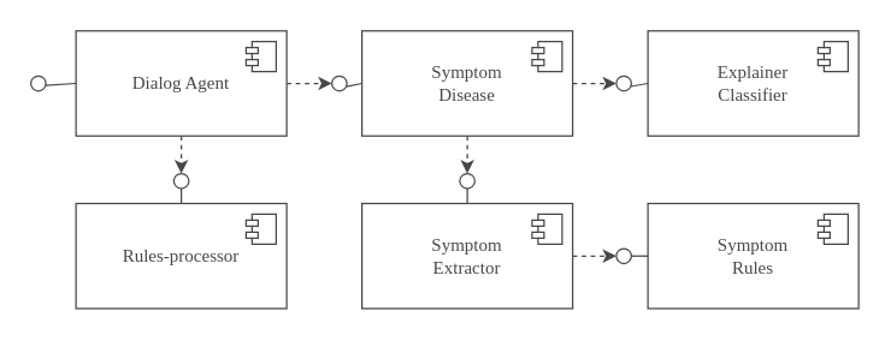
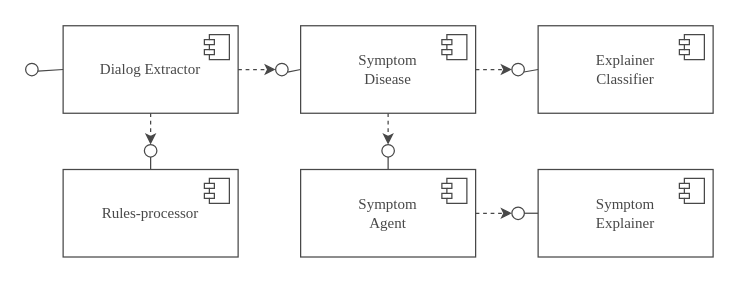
- <mxCell id="3" value="&lt;font color=&quot;#484848&quot; face=&quot;Montserrat Semibold&quot;&gt;Dialog Agent&lt;/font&gt;" style="html=1;dropTarget=0;whiteSpace=wrap;strokeColor=#484848;" vertex="1" parent="1"><mxGeometry x="50" y="20" width="140" height="70" as="geometry" /></mxCell>
+ <mxCell id="3" value="&lt;font color=&quot;#484848&quot; face=&quot;Montserrat Semibold&quot;&gt;Dialog Extractor&lt;/font&gt;" style="html=1;dropTarget=0;whiteSpace=wrap;strokeColor=#484848;" vertex="1" parent="1"><mxGeometry x="50" y="20" width="140" height="70" as="geometry" /></mxCell>
- <mxCell id="7" value="&lt;font style=&quot;&quot; face=&quot;Montserrat Semibold&quot;&gt;&lt;font color=&quot;#484848&quot;&gt;Symptom &lt;br&gt;Extractor&lt;/font&gt;&lt;br&gt;&lt;/font&gt;" style="html=1;dropTarget=0;whiteSpace=wrap;strokeColor=#484848;" vertex="1" parent="1"><mxGeometry x="240" y="135" width="140" height="70" as="geometry" /></mxCell>
+ <mxCell id="7" value="&lt;font style=&quot;&quot; face=&quot;Montserrat Semibold&quot;&gt;&lt;font color=&quot;#484848&quot;&gt;Symptom &lt;br&gt;Agent&lt;/font&gt;&lt;br&gt;&lt;/font&gt;" style="html=1;dropTarget=0;whiteSpace=wrap;strokeColor=#484848;" vertex="1" parent="1"><mxGeometry x="240" y="135" width="140" height="70" as="geometry" /></mxCell>
- <mxCell id="24" value="&lt;font style=&quot;&quot; face=&quot;Montserrat Semibold&quot;&gt;&lt;font color=&quot;#484848&quot;&gt;Symptom&lt;br&gt;Rules&lt;/font&gt;&lt;br&gt;&lt;/font&gt;" style="html=1;dropTarget=0;whiteSpace=wrap;strokeColor=#484848;" vertex="1" parent="1"><mxGeometry x="430" y="135" width="140" height="70" as="geometry" /></mxCell>
+ <mxCell id="24" value="&lt;font style=&quot;&quot; face=&quot;Montserrat Semibold&quot;&gt;&lt;font color=&quot;#484848&quot;&gt;Symptom&lt;br&gt;Explainer&lt;/font&gt;&lt;br&gt;&lt;/font&gt;" style="html=1;dropTarget=0;whiteSpace=wrap;strokeColor=#484848;" vertex="1" parent="1"><mxGeometry x="430" y="135" width="140" height="70" as="geometry" /></mxCell>
